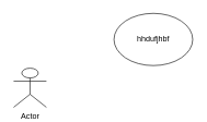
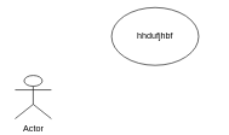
- <mxCell id="3" value="hhdufjhbf" style="ellipse;whiteSpace=wrap;html=1;" vertex="1" parent="1"><mxGeometry x="173" y="20" width="120" height="80" as="geometry" /></mxCell>
+ <mxCell id="3" value="hhdufjhbf" style="ellipse;whiteSpace=wrap;html=1;" vertex="1" parent="1"><mxGeometry x="153" y="10" width="120" height="80" as="geometry" /></mxCell>
